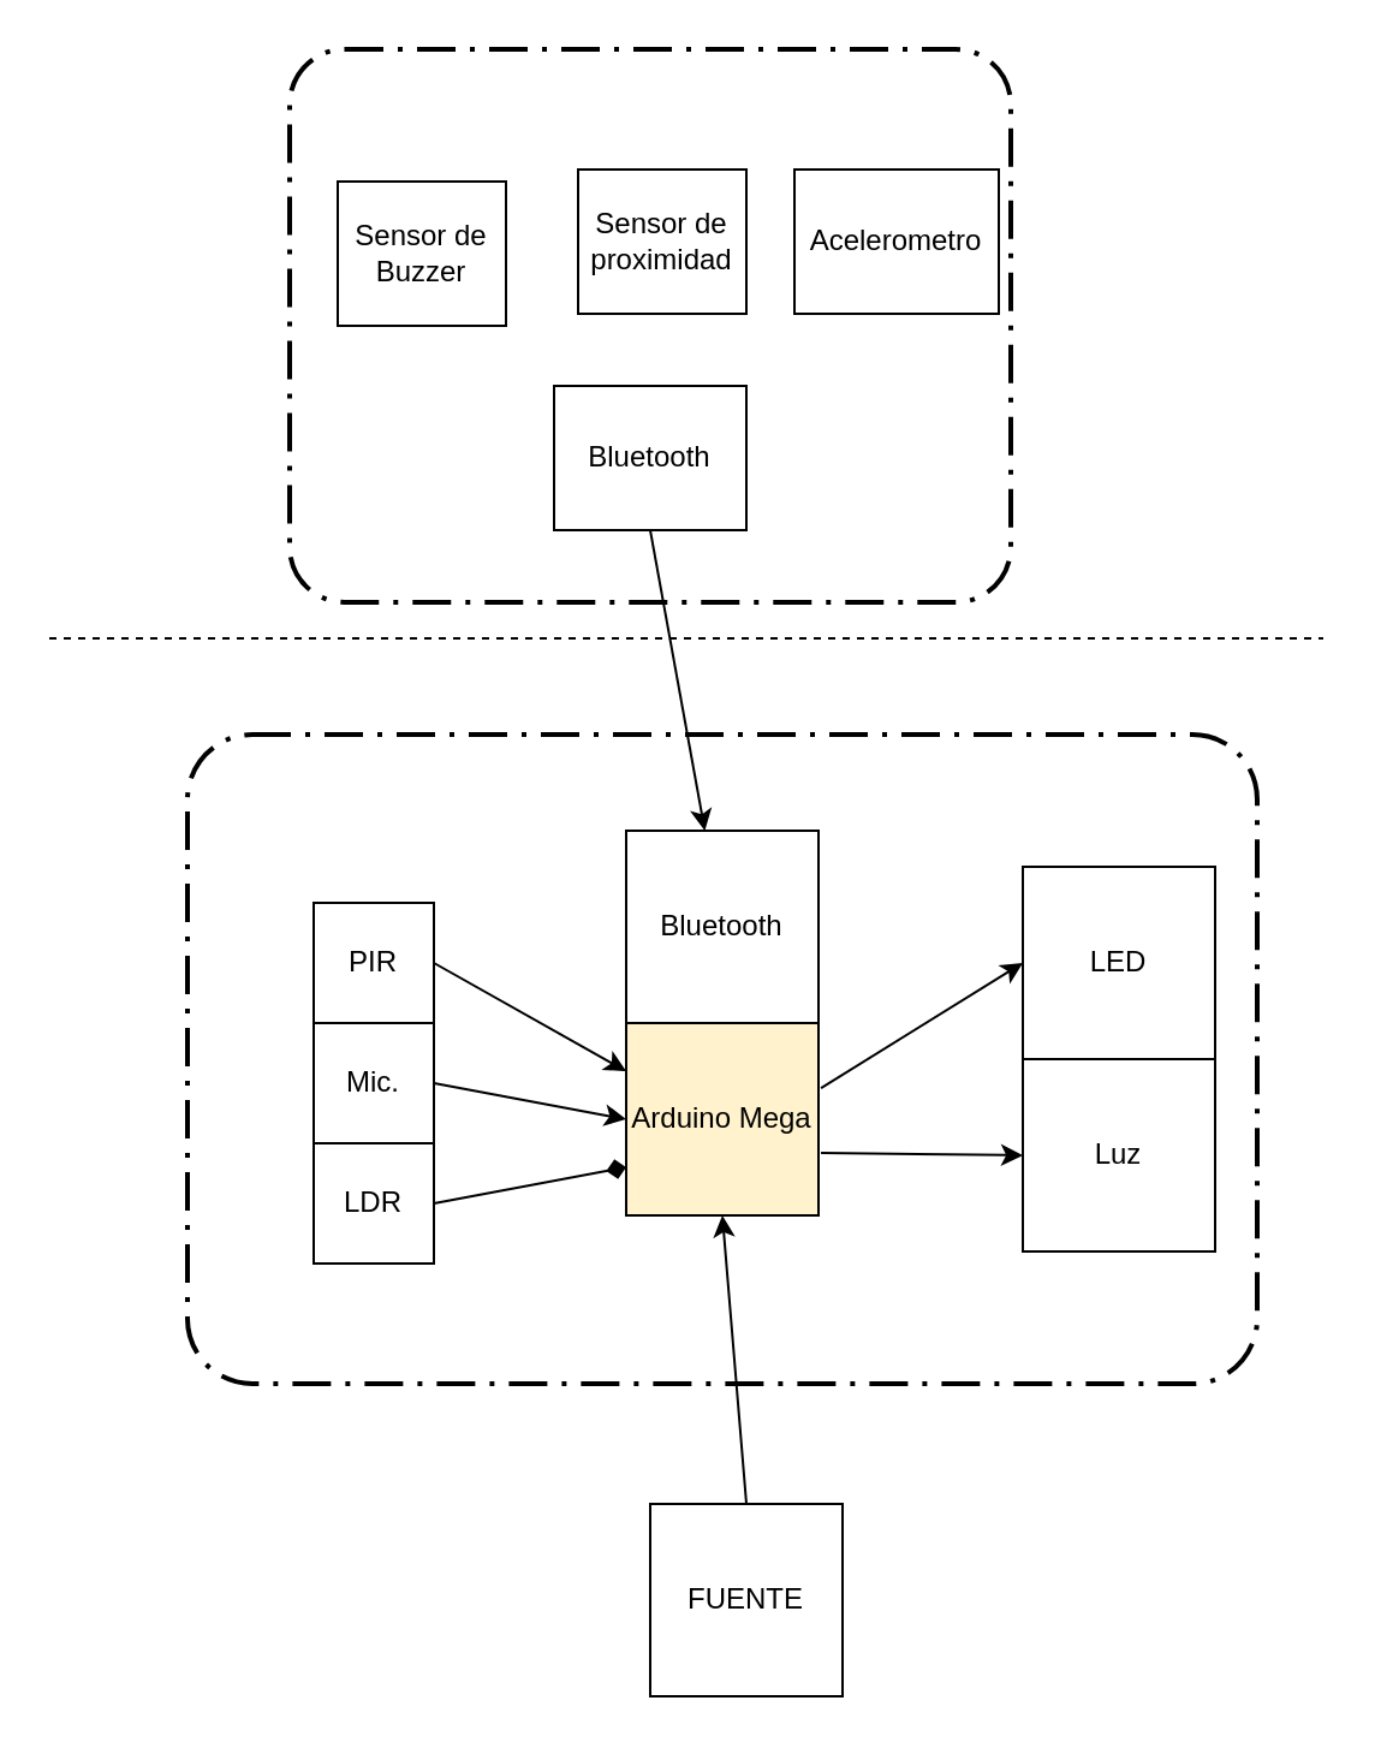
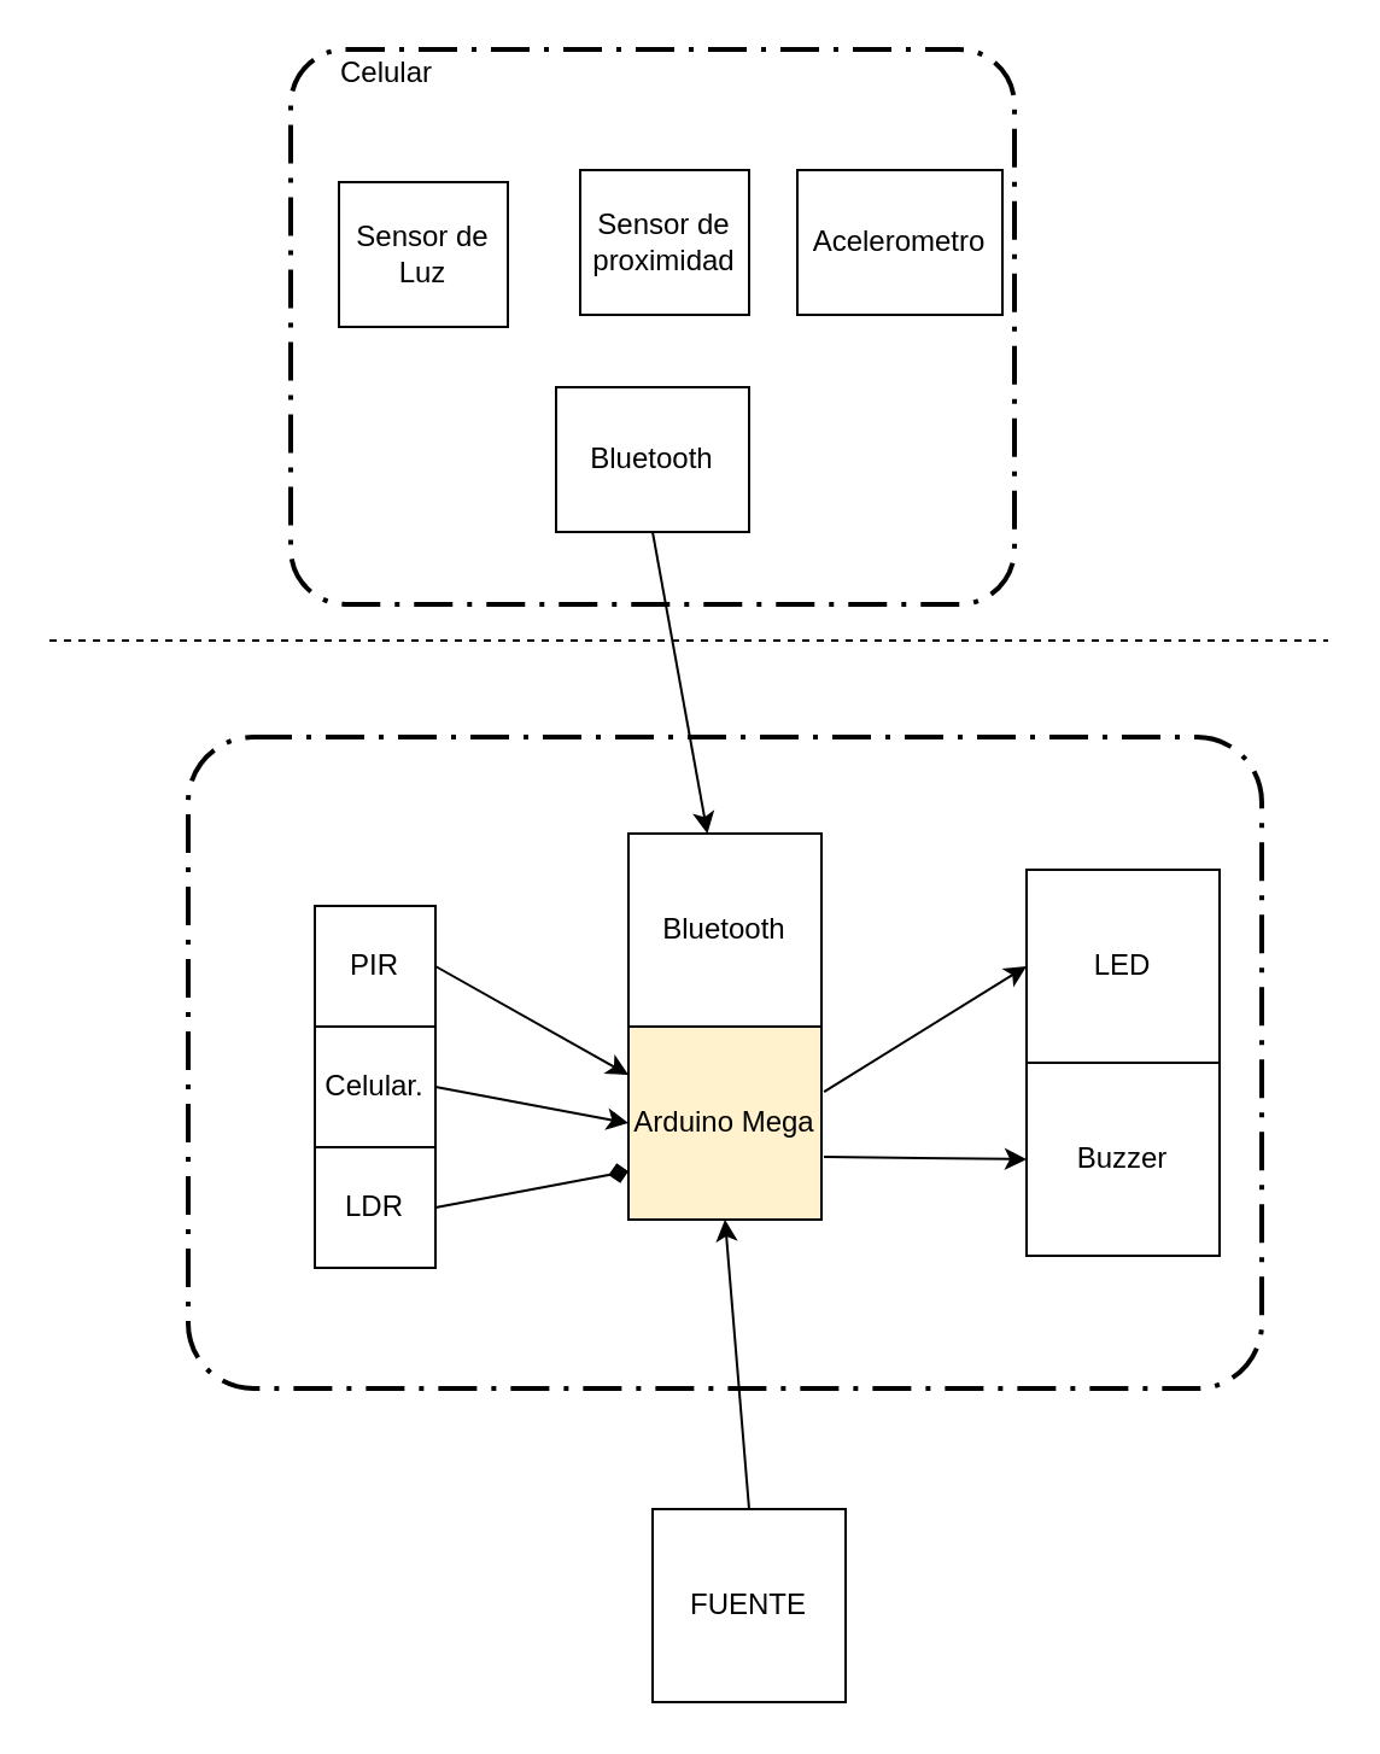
+ <mxCell id="3" value="Celular" style="text;html=1;strokeColor=none;fillColor=none;align=center;verticalAlign=middle;whiteSpace=wrap;rounded=0;" vertex="1" parent="1"><mxGeometry x="140" y="20" width="40" height="20" as="geometry" /></mxCell>
- <mxCell id="4" value="Sensor de Buzzer" style="rounded=0;whiteSpace=wrap;html=1;" vertex="1" parent="1"><mxGeometry x="140" y="75" width="70" height="60" as="geometry" /></mxCell>
+ <mxCell id="4" value="Sensor de Luz" style="rounded=0;whiteSpace=wrap;html=1;" vertex="1" parent="1"><mxGeometry x="140" y="75" width="70" height="60" as="geometry" /></mxCell>
- <mxCell id="12" value="Mic." style="whiteSpace=wrap;html=1;aspect=fixed;" vertex="1" parent="1"><mxGeometry x="130" y="425" width="50" height="50" as="geometry" /></mxCell>
+ <mxCell id="12" value="Celular." style="whiteSpace=wrap;html=1;aspect=fixed;" vertex="1" parent="1"><mxGeometry x="130" y="425" width="50" height="50" as="geometry" /></mxCell>
- <mxCell id="15" value="Luz" style="whiteSpace=wrap;html=1;aspect=fixed;direction=south;" vertex="1" parent="1"><mxGeometry x="425" y="440" width="80" height="80" as="geometry" /></mxCell>
+ <mxCell id="15" value="Buzzer" style="whiteSpace=wrap;html=1;aspect=fixed;direction=south;" vertex="1" parent="1"><mxGeometry x="425" y="440" width="80" height="80" as="geometry" /></mxCell>
